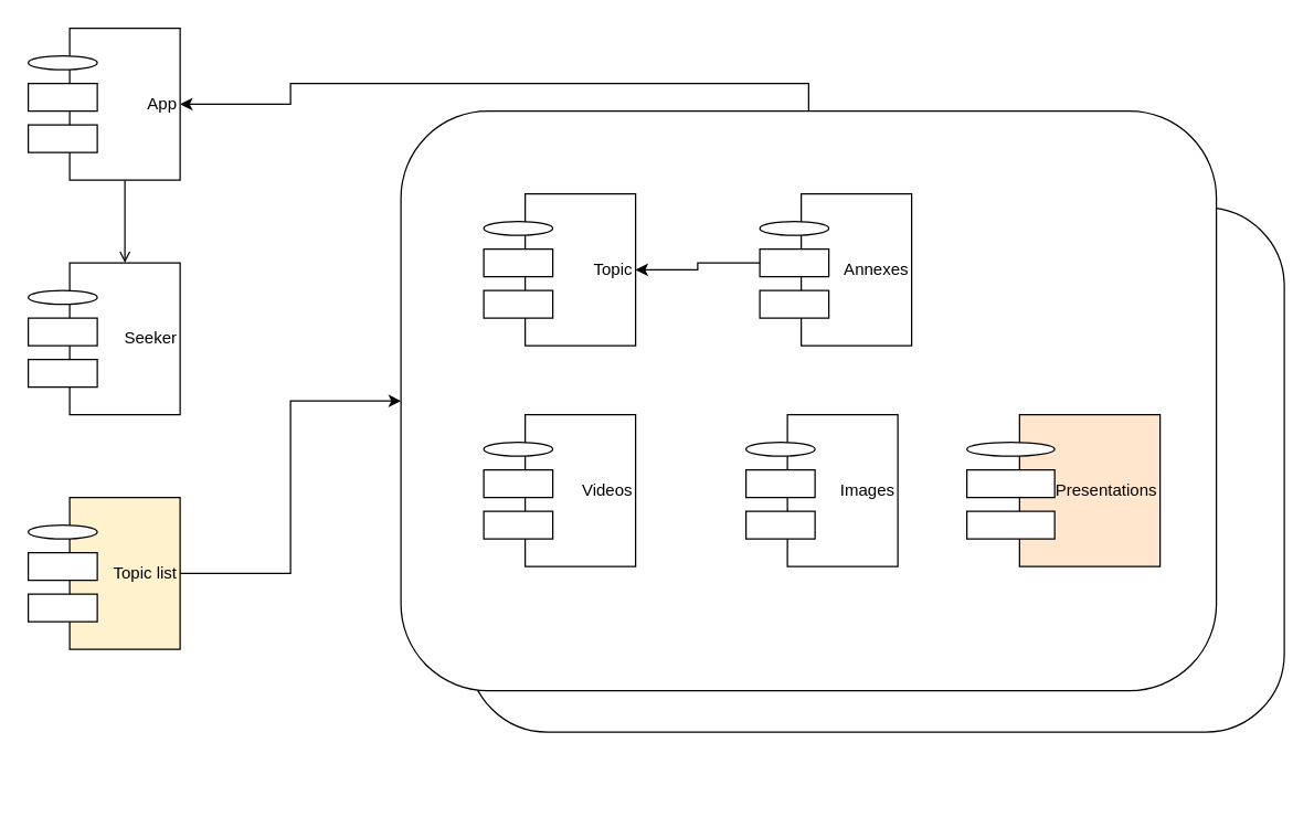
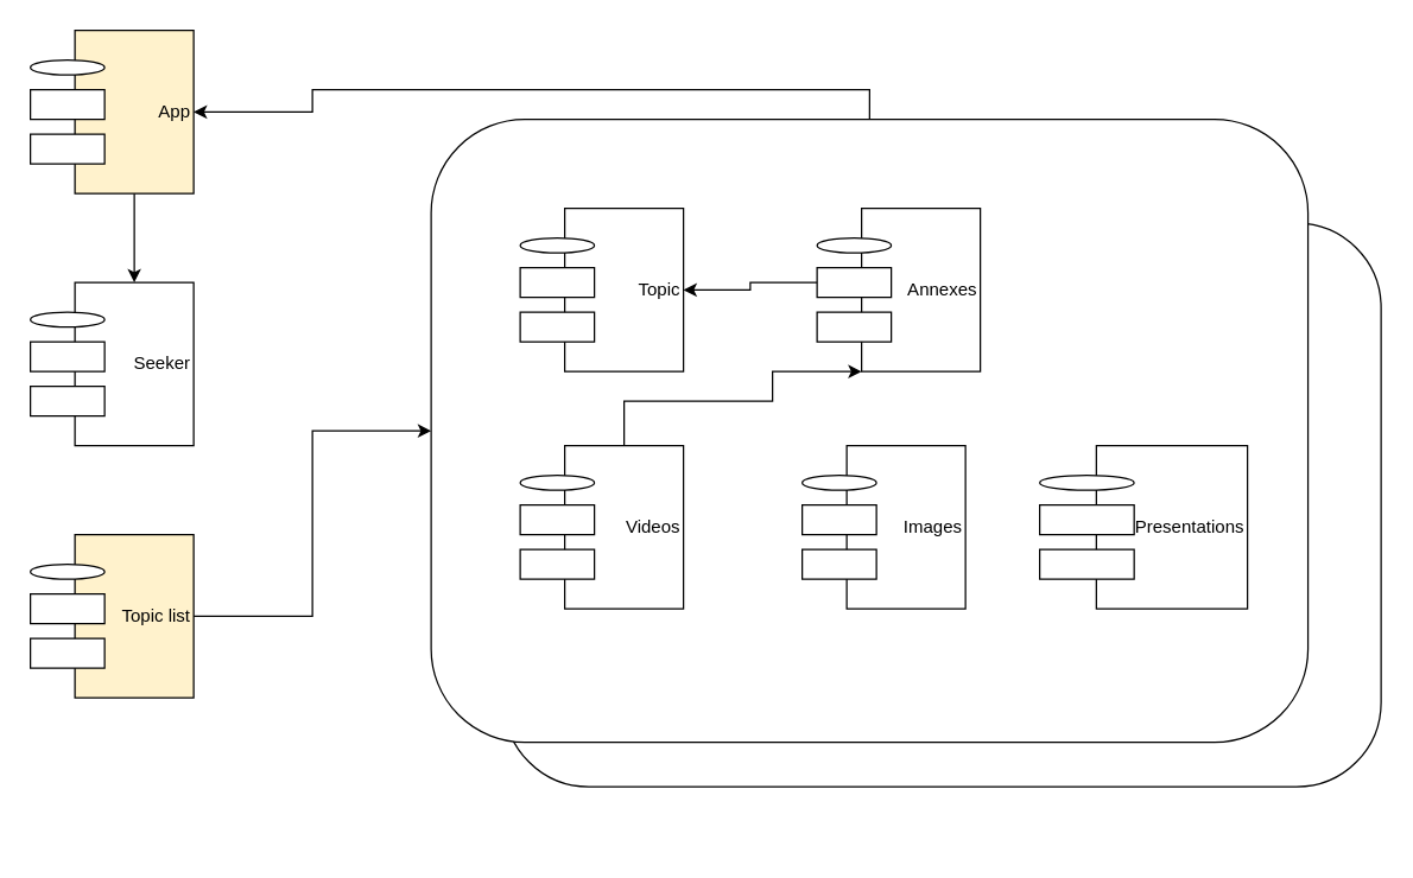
- <mxCell id="6" value="App&lt;div&gt;&lt;/div&gt;" style="rounded=0;whiteSpace=wrap;html=1;align=right;" parent="5" vertex="1"><mxGeometry x="30" width="80" height="110" as="geometry" /></mxCell>
+ <mxCell id="6" value="App&lt;div&gt;&lt;/div&gt;" style="rounded=0;whiteSpace=wrap;html=1;align=right;fillColor=#fff2cc;" parent="5" vertex="1"><mxGeometry x="30" width="80" height="110" as="geometry" /></mxCell>
- <mxCell id="45" style="edgeStyle=orthogonalEdgeStyle;rounded=0;orthogonalLoop=1;jettySize=auto;html=1;entryX=0.5;entryY=0;entryDx=0;entryDy=0;endArrow=open;" parent="1" source="6" target="11" edge="1"><mxGeometry relative="1" as="geometry" /></mxCell>
+ <mxCell id="45" style="edgeStyle=orthogonalEdgeStyle;rounded=0;orthogonalLoop=1;jettySize=auto;html=1;entryX=0.5;entryY=0;entryDx=0;entryDy=0;" parent="1" source="6" target="11" edge="1"><mxGeometry relative="1" as="geometry" /></mxCell>
+ <mxCell id="47" style="edgeStyle=orthogonalEdgeStyle;rounded=0;orthogonalLoop=1;jettySize=auto;html=1;entryX=0;entryY=1;entryDx=0;entryDy=0;" parent="1" source="31" target="26" edge="1"><mxGeometry relative="1" as="geometry"><Array as="points"><mxPoint x="420" y="270" /><mxPoint x="520" y="270" /><mxPoint x="520" y="250" /></Array></mxGeometry></mxCell>
- <mxCell id="41" value="Presentations&lt;div&gt;&lt;/div&gt;" style="rounded=0;whiteSpace=wrap;html=1;align=right;fillColor=#ffe6cc;" parent="40" vertex="1"><mxGeometry x="38.182" width="101.818" height="110" as="geometry" /></mxCell>
+ <mxCell id="41" value="Presentations&lt;div&gt;&lt;/div&gt;" style="rounded=0;whiteSpace=wrap;html=1;align=right;" parent="40" vertex="1"><mxGeometry x="38.182" width="101.818" height="110" as="geometry" /></mxCell>
